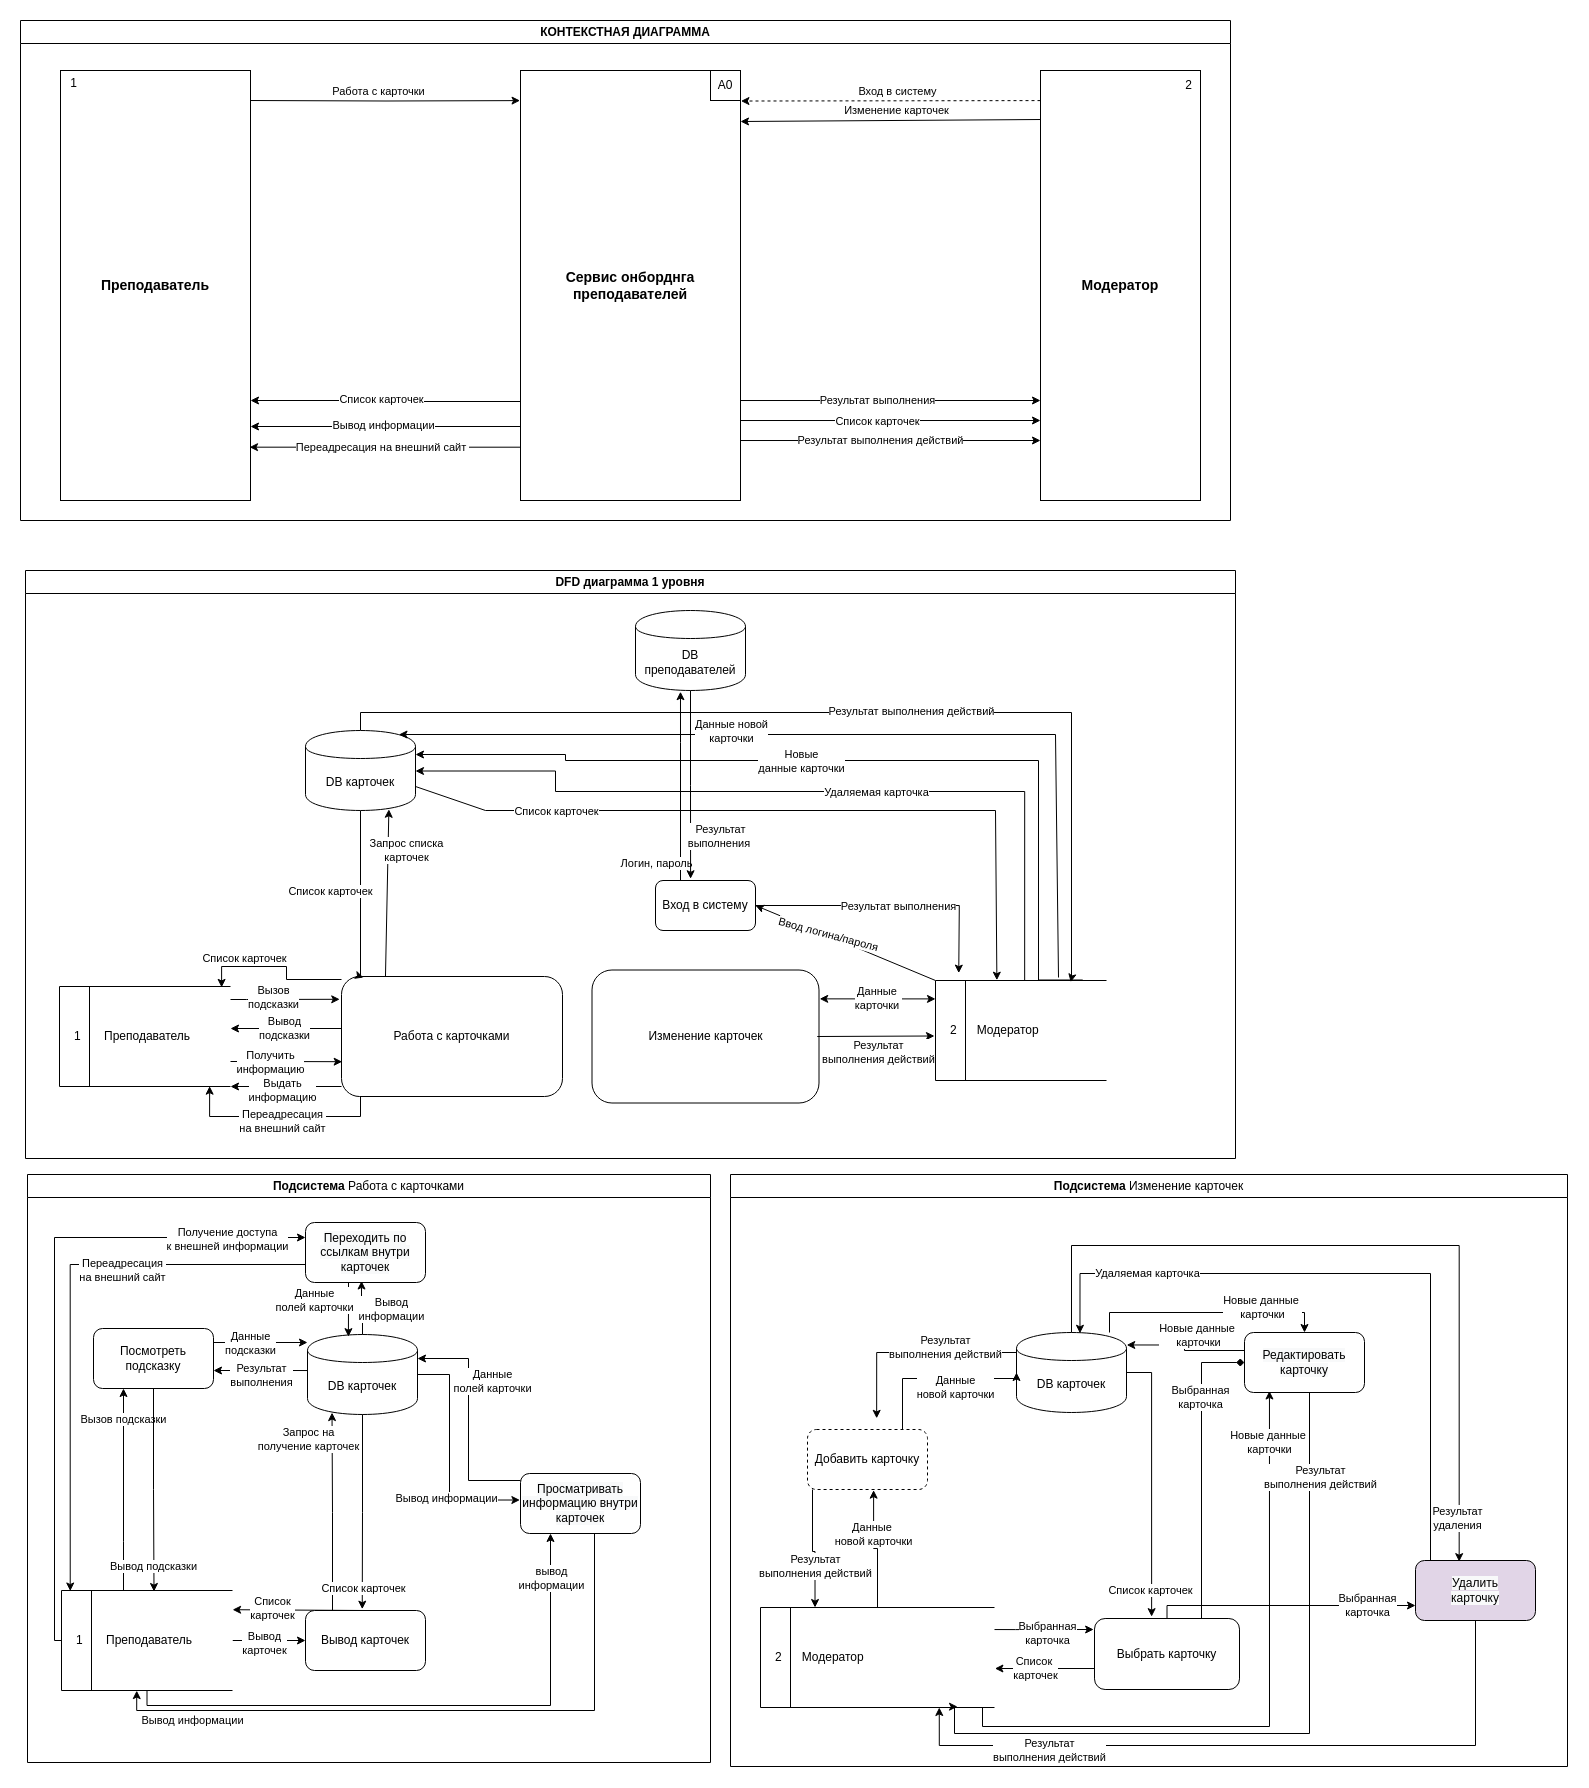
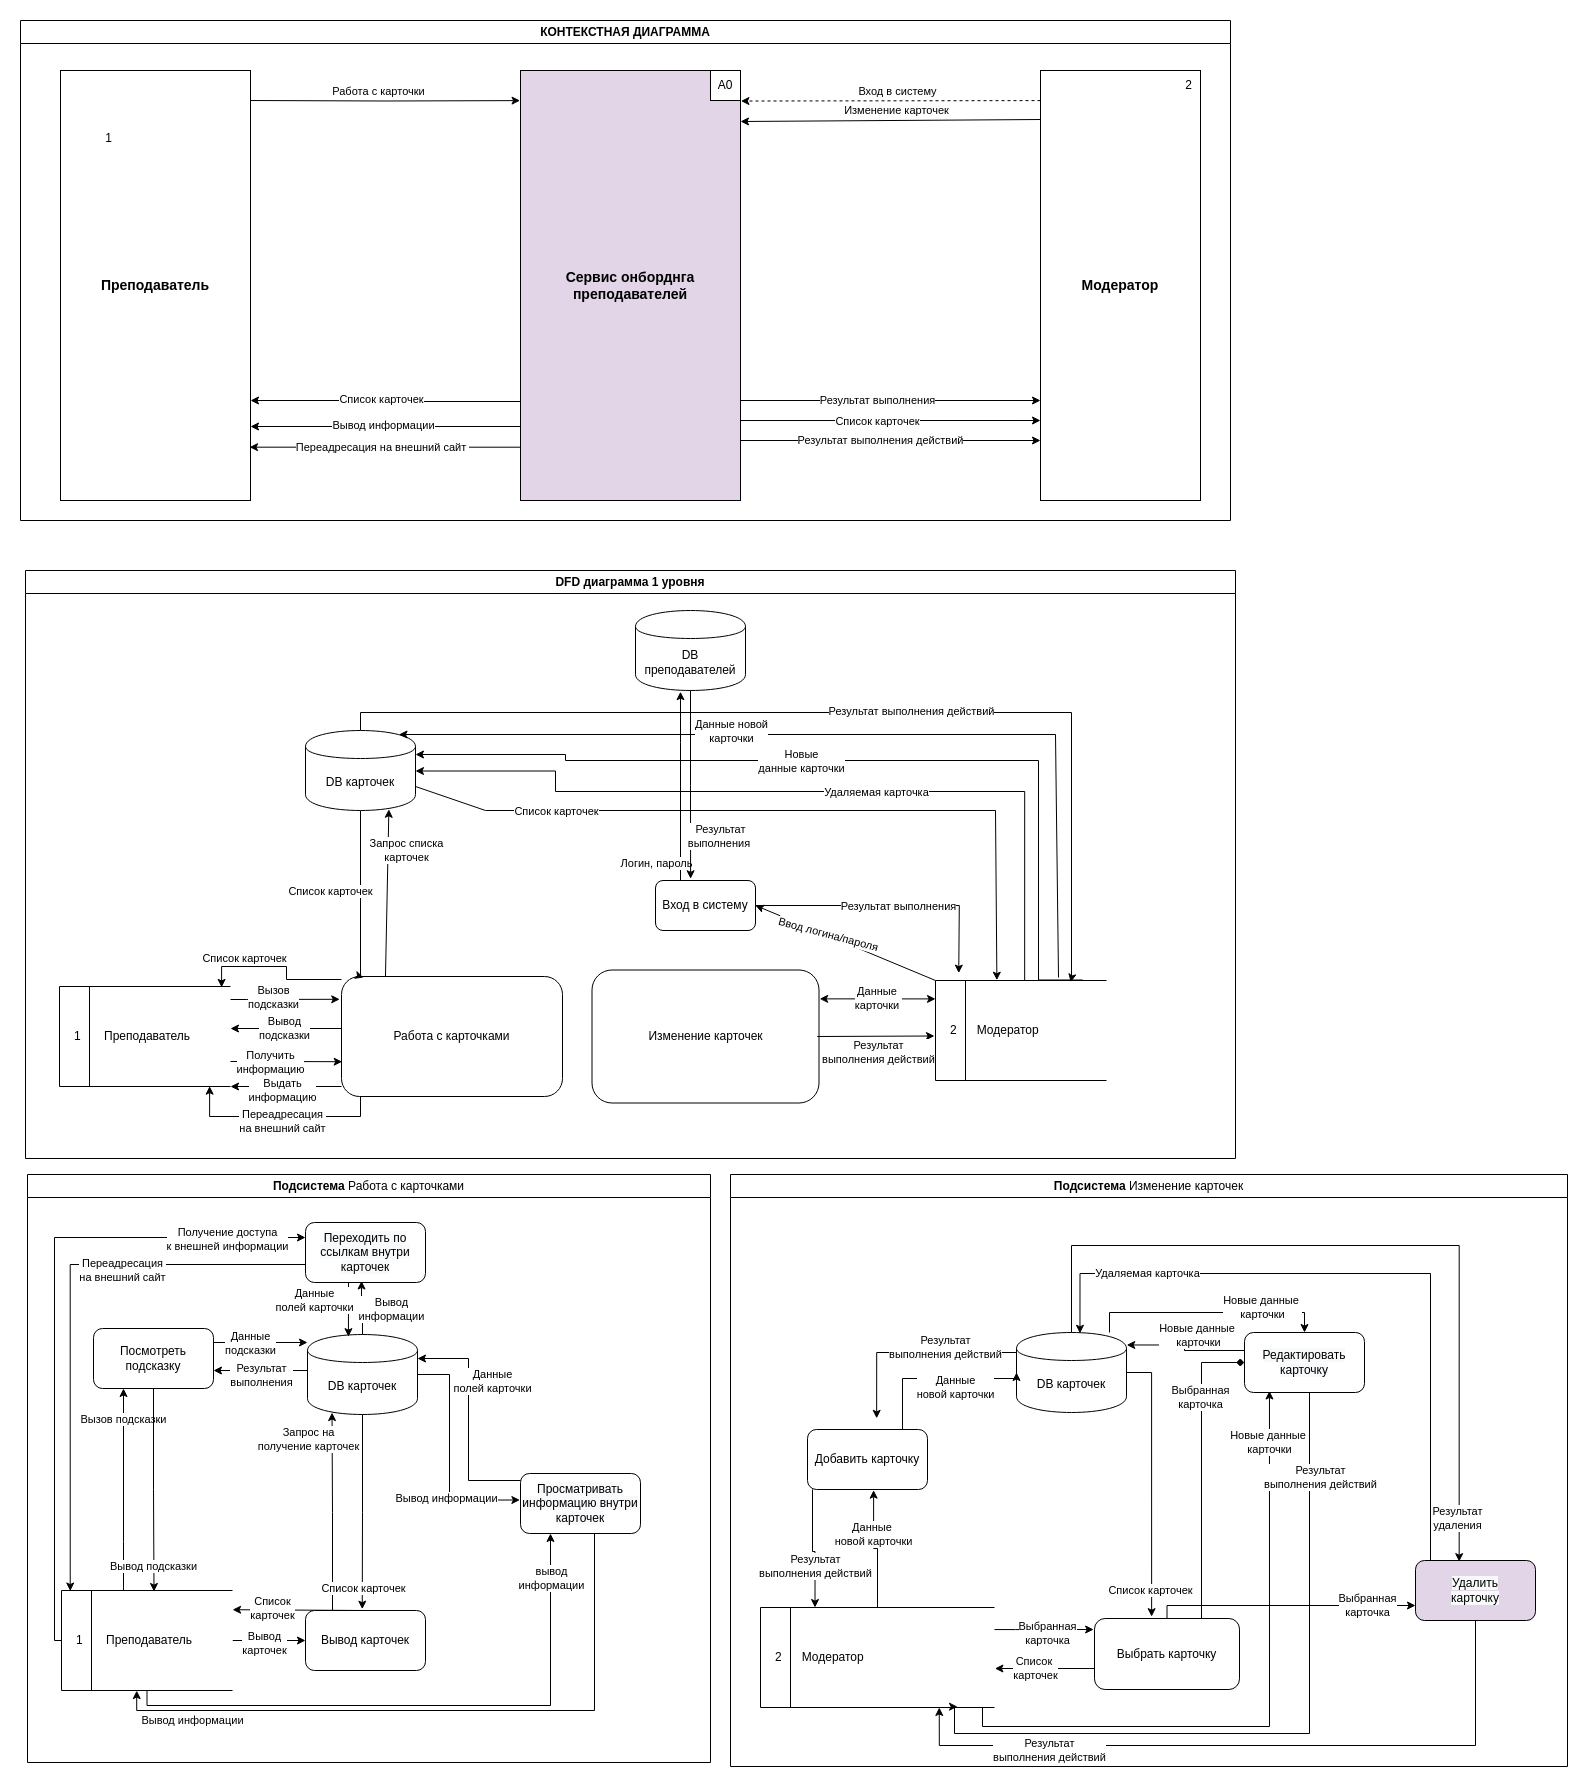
- <mxCell id="70" value="1" style="text;html=1;align=center;verticalAlign=middle;resizable=0;points=[];autosize=1;strokeColor=none;fillColor=none;" vertex="1" parent="1"><mxGeometry x="60" y="70" width="25" height="26" as="geometry" /></mxCell>
+ <mxCell id="70" value="1" style="text;html=1;align=center;verticalAlign=middle;resizable=0;points=[];autosize=1;strokeColor=none;fillColor=none;" vertex="1" parent="1"><mxGeometry x="95" y="125" width="25" height="26" as="geometry" /></mxCell>
- <mxCell id="4" value="Сервис онборднга преподавателей" style="html=1;dashed=0;whiteSpace=wrap;fontSize=14;fontStyle=1" vertex="1" parent="1"><mxGeometry x="520" y="70" width="220" height="430" as="geometry" /></mxCell>
+ <mxCell id="4" value="Сервис онборднга преподавателей" style="html=1;dashed=0;whiteSpace=wrap;fontSize=14;fontStyle=1;fillColor=#e1d5e7;" vertex="1" parent="1"><mxGeometry x="520" y="70" width="220" height="430" as="geometry" /></mxCell>
- <mxCell id="133" value="Добавить карточку" style="rounded=1;whiteSpace=wrap;html=1;dashed=1;" vertex="1" parent="1"><mxGeometry x="807" y="1429" width="120" height="60" as="geometry" /></mxCell>
+ <mxCell id="133" value="Добавить карточку" style="rounded=1;whiteSpace=wrap;html=1;" vertex="1" parent="1"><mxGeometry x="807" y="1429" width="120" height="60" as="geometry" /></mxCell>
